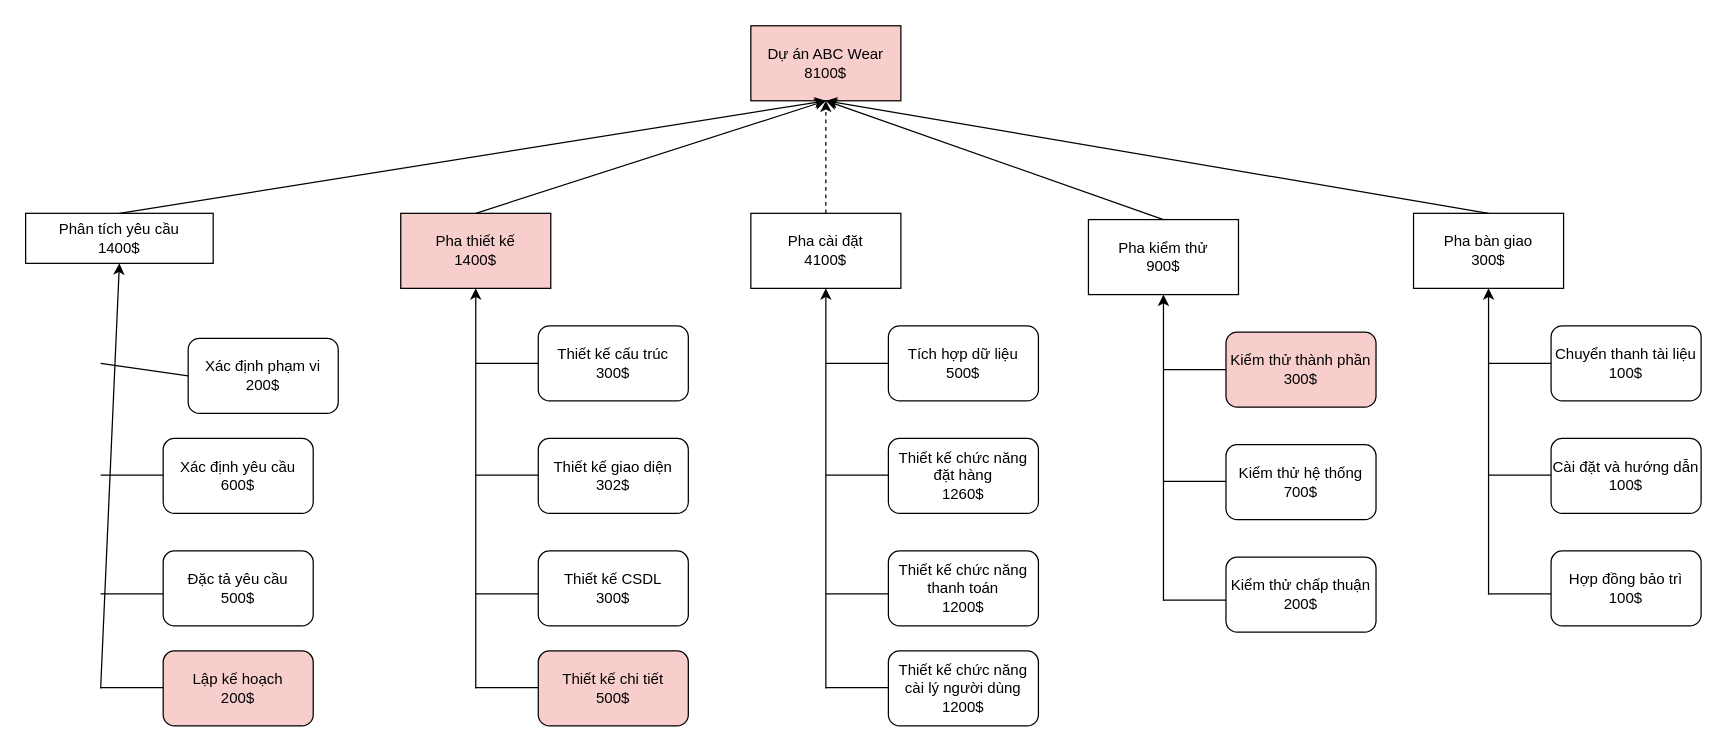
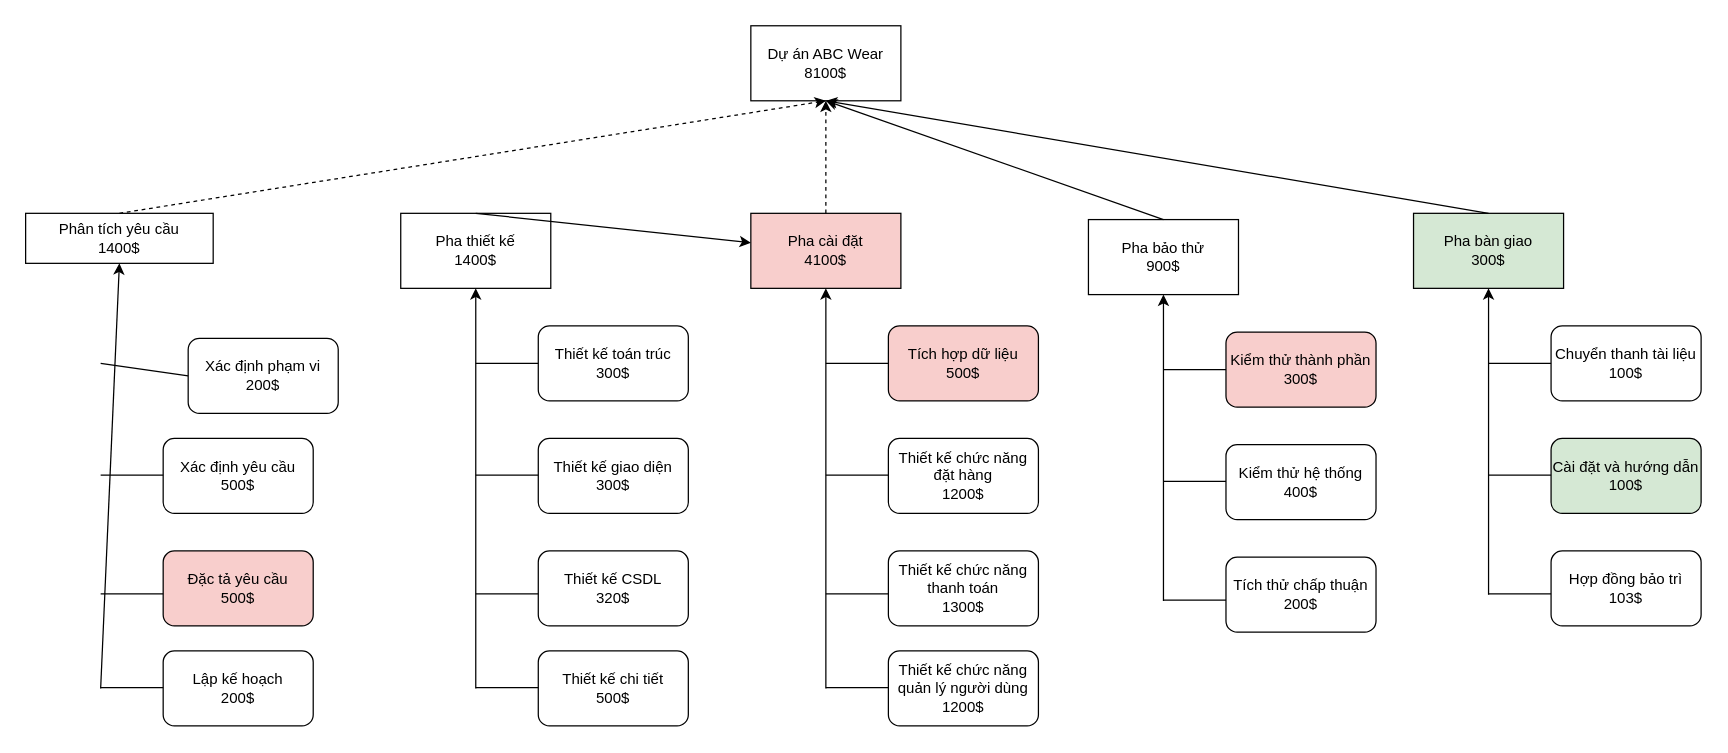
- <mxCell id="25" value="Dự án ABC Wear&lt;br&gt;8100$" style="rounded=0;whiteSpace=wrap;html=1;fillColor=#f8cecc;" vertex="1" parent="1"><mxGeometry x="600" y="20" width="120" height="60" as="geometry" /></mxCell>
+ <mxCell id="25" value="Dự án ABC Wear&lt;br&gt;8100$" style="rounded=0;whiteSpace=wrap;html=1;" vertex="1" parent="1"><mxGeometry x="600" y="20" width="120" height="60" as="geometry" /></mxCell>
- <mxCell id="26" value="" style="endArrow=classic;html=1;rounded=0;exitX=0.5;exitY=0;exitDx=0;exitDy=0;entryX=0.5;entryY=1;entryDx=0;entryDy=0;" edge="1" parent="1" source="6" target="25"><mxGeometry width="50" height="50" relative="1" as="geometry"><mxPoint x="440" y="70" as="sourcePoint" /><mxPoint x="490" y="20" as="targetPoint" /></mxGeometry></mxCell>
+ <mxCell id="26" value="" style="endArrow=classic;html=1;rounded=0;exitX=0.5;exitY=0;exitDx=0;exitDy=0;entryX=0.5;entryY=1;entryDx=0;entryDy=0;dashed=1;" edge="1" parent="1" source="6" target="25"><mxGeometry width="50" height="50" relative="1" as="geometry"><mxPoint x="440" y="70" as="sourcePoint" /><mxPoint x="490" y="20" as="targetPoint" /></mxGeometry></mxCell>
- <mxCell id="28" value="" style="endArrow=classic;html=1;rounded=0;exitX=0.5;exitY=0;exitDx=0;exitDy=0;entryX=0.5;entryY=1;entryDx=0;entryDy=0;" edge="1" parent="1" source="11" target="25"><mxGeometry width="50" height="50" relative="1" as="geometry"><mxPoint x="110" y="200" as="sourcePoint" /><mxPoint x="690" y="110" as="targetPoint" /></mxGeometry></mxCell>
+ <mxCell id="28" value="" style="endArrow=classic;html=1;rounded=0;exitX=0.5;exitY=0;exitDx=0;exitDy=0;" edge="1" parent="1" source="11" target="16"><mxGeometry width="50" height="50" relative="1" as="geometry"><mxPoint x="110" y="200" as="sourcePoint" /><mxPoint x="690" y="110" as="targetPoint" /></mxGeometry></mxCell>
- <mxCell id="11" value="Pha thiết kế&lt;br&gt;1400$" style="rounded=0;whiteSpace=wrap;html=1;fillColor=#f8cecc;" vertex="1" parent="1"><mxGeometry x="320" y="170" width="120" height="60" as="geometry" /></mxCell>
+ <mxCell id="11" value="Pha thiết kế&lt;br&gt;1400$" style="rounded=0;whiteSpace=wrap;html=1;" vertex="1" parent="1"><mxGeometry x="320" y="170" width="120" height="60" as="geometry" /></mxCell>
- <mxCell id="16" value="Pha cài đặt&lt;br&gt;4100$" style="rounded=0;whiteSpace=wrap;html=1;" vertex="1" parent="1"><mxGeometry x="600" y="170" width="120" height="60" as="geometry" /></mxCell>
+ <mxCell id="16" value="Pha cài đặt&lt;br&gt;4100$" style="rounded=0;whiteSpace=wrap;html=1;fillColor=#f8cecc;" vertex="1" parent="1"><mxGeometry x="600" y="170" width="120" height="60" as="geometry" /></mxCell>
- <mxCell id="24" value="Pha bàn giao&lt;br&gt;300$" style="rounded=0;whiteSpace=wrap;html=1;" vertex="1" parent="1"><mxGeometry x="1130" y="170" width="120" height="60" as="geometry" /></mxCell>
+ <mxCell id="24" value="Pha bàn giao&lt;br&gt;300$" style="rounded=0;whiteSpace=wrap;html=1;fillColor=#d5e8d4;" vertex="1" parent="1"><mxGeometry x="1130" y="170" width="120" height="60" as="geometry" /></mxCell>
- <mxCell id="20" value="Pha kiểm thử&lt;br&gt;900$" style="rounded=0;whiteSpace=wrap;html=1;" vertex="1" parent="1"><mxGeometry x="870" y="175" width="120" height="60" as="geometry" /></mxCell>
+ <mxCell id="20" value="Pha bảo thử&lt;br&gt;900$" style="rounded=0;whiteSpace=wrap;html=1;" vertex="1" parent="1"><mxGeometry x="870" y="175" width="120" height="60" as="geometry" /></mxCell>
- <mxCell id="7" value="Thiết kế cấu trúc&lt;br&gt;300$" style="rounded=1;whiteSpace=wrap;html=1;" vertex="1" parent="1"><mxGeometry x="430" y="260" width="120" height="60" as="geometry" /></mxCell>
+ <mxCell id="7" value="Thiết kế toán trúc&lt;br&gt;300$" style="rounded=1;whiteSpace=wrap;html=1;" vertex="1" parent="1"><mxGeometry x="430" y="260" width="120" height="60" as="geometry" /></mxCell>
- <mxCell id="12" value="Tích hợp dữ liệu&lt;br&gt;500$" style="rounded=1;whiteSpace=wrap;html=1;" vertex="1" parent="1"><mxGeometry x="710" y="260" width="120" height="60" as="geometry" /></mxCell>
+ <mxCell id="12" value="Tích hợp dữ liệu&lt;br&gt;500$" style="rounded=1;whiteSpace=wrap;html=1;fillColor=#f8cecc;" vertex="1" parent="1"><mxGeometry x="710" y="260" width="120" height="60" as="geometry" /></mxCell>
- <mxCell id="3" value="Xác định yêu cầu&lt;br&gt;600$" style="rounded=1;whiteSpace=wrap;html=1;" vertex="1" parent="1"><mxGeometry x="130" y="350" width="120" height="60" as="geometry" /></mxCell>
+ <mxCell id="3" value="Xác định yêu cầu&lt;br&gt;500$" style="rounded=1;whiteSpace=wrap;html=1;" vertex="1" parent="1"><mxGeometry x="130" y="350" width="120" height="60" as="geometry" /></mxCell>
- <mxCell id="8" value="Thiết kế giao diện&lt;br&gt;302$" style="rounded=1;whiteSpace=wrap;html=1;" vertex="1" parent="1"><mxGeometry x="430" y="350" width="120" height="60" as="geometry" /></mxCell>
+ <mxCell id="8" value="Thiết kế giao diện&lt;br&gt;300$" style="rounded=1;whiteSpace=wrap;html=1;" vertex="1" parent="1"><mxGeometry x="430" y="350" width="120" height="60" as="geometry" /></mxCell>
- <mxCell id="13" value="Thiết kế chức năng đặt hàng&lt;br&gt;1260$" style="rounded=1;whiteSpace=wrap;html=1;" vertex="1" parent="1"><mxGeometry x="710" y="350" width="120" height="60" as="geometry" /></mxCell>
+ <mxCell id="13" value="Thiết kế chức năng đặt hàng&lt;br&gt;1200$" style="rounded=1;whiteSpace=wrap;html=1;" vertex="1" parent="1"><mxGeometry x="710" y="350" width="120" height="60" as="geometry" /></mxCell>
- <mxCell id="22" value="Cài đặt và hướng dẫn&lt;br&gt;100$" style="rounded=1;whiteSpace=wrap;html=1;" vertex="1" parent="1"><mxGeometry x="1240" y="350" width="120" height="60" as="geometry" /></mxCell>
+ <mxCell id="22" value="Cài đặt và hướng dẫn&lt;br&gt;100$" style="rounded=1;whiteSpace=wrap;html=1;fillColor=#d5e8d4;" vertex="1" parent="1"><mxGeometry x="1240" y="350" width="120" height="60" as="geometry" /></mxCell>
- <mxCell id="18" value="Kiểm thử hệ thống&lt;br&gt;700$" style="rounded=1;whiteSpace=wrap;html=1;" vertex="1" parent="1"><mxGeometry x="980" y="355" width="120" height="60" as="geometry" /></mxCell>
+ <mxCell id="18" value="Kiểm thử hệ thống&lt;br&gt;400$" style="rounded=1;whiteSpace=wrap;html=1;" vertex="1" parent="1"><mxGeometry x="980" y="355" width="120" height="60" as="geometry" /></mxCell>
- <mxCell id="4" value="Đặc tả yêu cầu&lt;br&gt;500$" style="rounded=1;whiteSpace=wrap;html=1;" vertex="1" parent="1"><mxGeometry x="130" y="440" width="120" height="60" as="geometry" /></mxCell>
+ <mxCell id="4" value="Đặc tả yêu cầu&lt;br&gt;500$" style="rounded=1;whiteSpace=wrap;html=1;fillColor=#f8cecc;" vertex="1" parent="1"><mxGeometry x="130" y="440" width="120" height="60" as="geometry" /></mxCell>
- <mxCell id="9" value="Thiết kế CSDL&lt;br&gt;300$" style="rounded=1;whiteSpace=wrap;html=1;" vertex="1" parent="1"><mxGeometry x="430" y="440" width="120" height="60" as="geometry" /></mxCell>
+ <mxCell id="9" value="Thiết kế CSDL&lt;br&gt;320$" style="rounded=1;whiteSpace=wrap;html=1;" vertex="1" parent="1"><mxGeometry x="430" y="440" width="120" height="60" as="geometry" /></mxCell>
- <mxCell id="14" value="Thiết kế chức năng&lt;br&gt;thanh toán&lt;br&gt;1200$" style="rounded=1;whiteSpace=wrap;html=1;" vertex="1" parent="1"><mxGeometry x="710" y="440" width="120" height="60" as="geometry" /></mxCell>
+ <mxCell id="14" value="Thiết kế chức năng&lt;br&gt;thanh toán&lt;br&gt;1300$" style="rounded=1;whiteSpace=wrap;html=1;" vertex="1" parent="1"><mxGeometry x="710" y="440" width="120" height="60" as="geometry" /></mxCell>
- <mxCell id="23" value="Hợp đồng bảo trì&lt;br&gt;100$" style="rounded=1;whiteSpace=wrap;html=1;" vertex="1" parent="1"><mxGeometry x="1240" y="440" width="120" height="60" as="geometry" /></mxCell>
+ <mxCell id="23" value="Hợp đồng bảo trì&lt;br&gt;103$" style="rounded=1;whiteSpace=wrap;html=1;" vertex="1" parent="1"><mxGeometry x="1240" y="440" width="120" height="60" as="geometry" /></mxCell>
- <mxCell id="19" value="Kiểm thử chấp thuận&lt;br&gt;200$" style="rounded=1;whiteSpace=wrap;html=1;" vertex="1" parent="1"><mxGeometry x="980" y="445" width="120" height="60" as="geometry" /></mxCell>
+ <mxCell id="19" value="Tích thử chấp thuận&lt;br&gt;200$" style="rounded=1;whiteSpace=wrap;html=1;" vertex="1" parent="1"><mxGeometry x="980" y="445" width="120" height="60" as="geometry" /></mxCell>
- <mxCell id="5" value="Lập kế hoạch&lt;br&gt;200$" style="rounded=1;whiteSpace=wrap;html=1;fillColor=#f8cecc;" vertex="1" parent="1"><mxGeometry x="130" y="520" width="120" height="60" as="geometry" /></mxCell>
+ <mxCell id="5" value="Lập kế hoạch&lt;br&gt;200$" style="rounded=1;whiteSpace=wrap;html=1;" vertex="1" parent="1"><mxGeometry x="130" y="520" width="120" height="60" as="geometry" /></mxCell>
- <mxCell id="10" value="Thiết kế chi tiết&lt;br&gt;500$" style="rounded=1;whiteSpace=wrap;html=1;fillColor=#f8cecc;" vertex="1" parent="1"><mxGeometry x="430" y="520" width="120" height="60" as="geometry" /></mxCell>
+ <mxCell id="10" value="Thiết kế chi tiết&lt;br&gt;500$" style="rounded=1;whiteSpace=wrap;html=1;" vertex="1" parent="1"><mxGeometry x="430" y="520" width="120" height="60" as="geometry" /></mxCell>
- <mxCell id="15" value="Thiết kế chức năng&lt;br&gt;cài lý người dùng&lt;br&gt;1200$" style="rounded=1;whiteSpace=wrap;html=1;" vertex="1" parent="1"><mxGeometry x="710" y="520" width="120" height="60" as="geometry" /></mxCell>
+ <mxCell id="15" value="Thiết kế chức năng&lt;br&gt;quản lý người dùng&lt;br&gt;1200$" style="rounded=1;whiteSpace=wrap;html=1;" vertex="1" parent="1"><mxGeometry x="710" y="520" width="120" height="60" as="geometry" /></mxCell>
